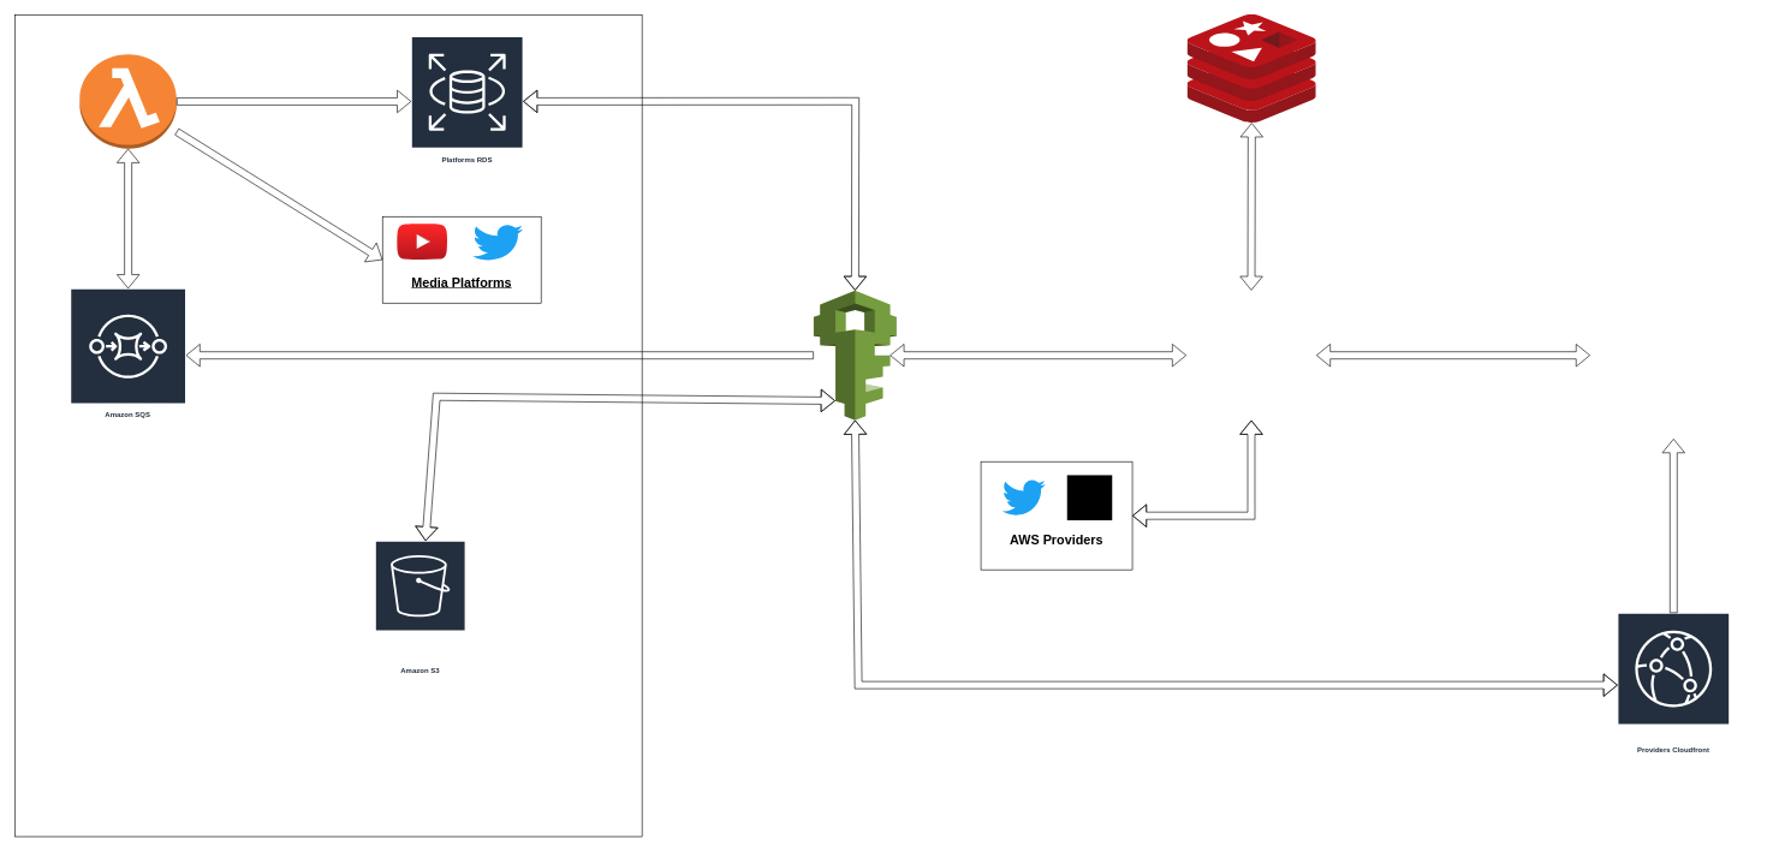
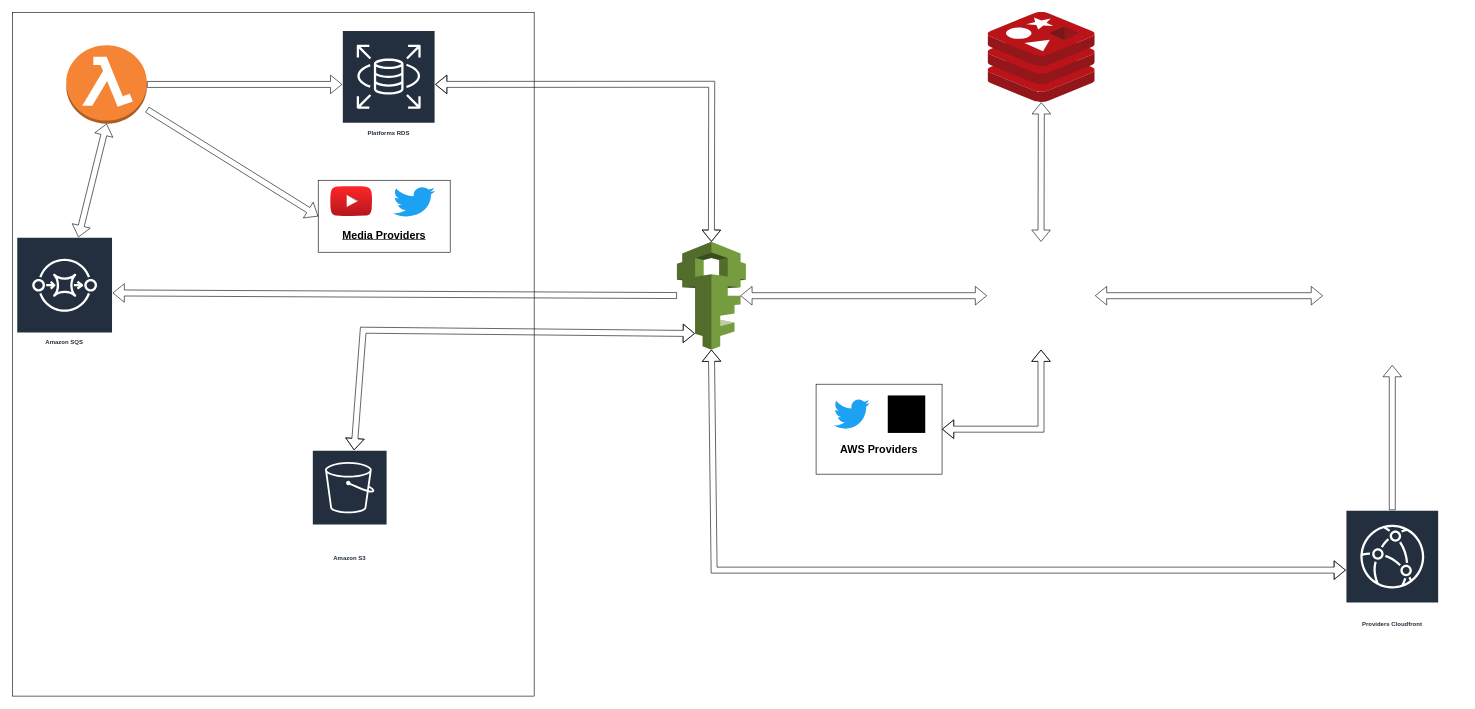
- <mxCell id="28" value="&lt;font style=&quot;font-size: 18px;&quot;&gt;&lt;b&gt;&lt;u&gt;Media Platforms&lt;/u&gt;&lt;/b&gt;&lt;/font&gt;" style="text;html=1;align=center;verticalAlign=middle;whiteSpace=wrap;rounded=0;" vertex="1" parent="1"><mxGeometry x="480" y="376.88" width="320" height="30" as="geometry" /></mxCell>
+ <mxCell id="28" value="&lt;font style=&quot;font-size: 18px;&quot;&gt;&lt;b&gt;&lt;u&gt;Media Providers&lt;/u&gt;&lt;/b&gt;&lt;/font&gt;" style="text;html=1;align=center;verticalAlign=middle;whiteSpace=wrap;rounded=0;" vertex="1" parent="1"><mxGeometry x="480" y="376.88" width="320" height="30" as="geometry" /></mxCell>
- <mxCell id="7" value="Amazon SQS" style="sketch=0;outlineConnect=0;fontColor=#232F3E;gradientColor=none;strokeColor=#ffffff;fillColor=#232F3E;dashed=0;verticalLabelPosition=middle;verticalAlign=bottom;align=center;html=1;whiteSpace=wrap;fontSize=10;fontStyle=1;spacing=3;shape=mxgraph.aws4.productIcon;prIcon=mxgraph.aws4.sqs;" vertex="1" parent="1"><mxGeometry x="97.25" y="400" width="160" height="185" as="geometry" /></mxCell>
+ <mxCell id="7" value="Amazon SQS" style="sketch=0;outlineConnect=0;fontColor=#232F3E;gradientColor=none;strokeColor=#ffffff;fillColor=#232F3E;dashed=0;verticalLabelPosition=middle;verticalAlign=bottom;align=center;html=1;whiteSpace=wrap;fontSize=10;fontStyle=1;spacing=3;shape=mxgraph.aws4.productIcon;prIcon=mxgraph.aws4.sqs;" vertex="1" parent="1"><mxGeometry x="27.25" y="395" width="160" height="185" as="geometry" /></mxCell>
